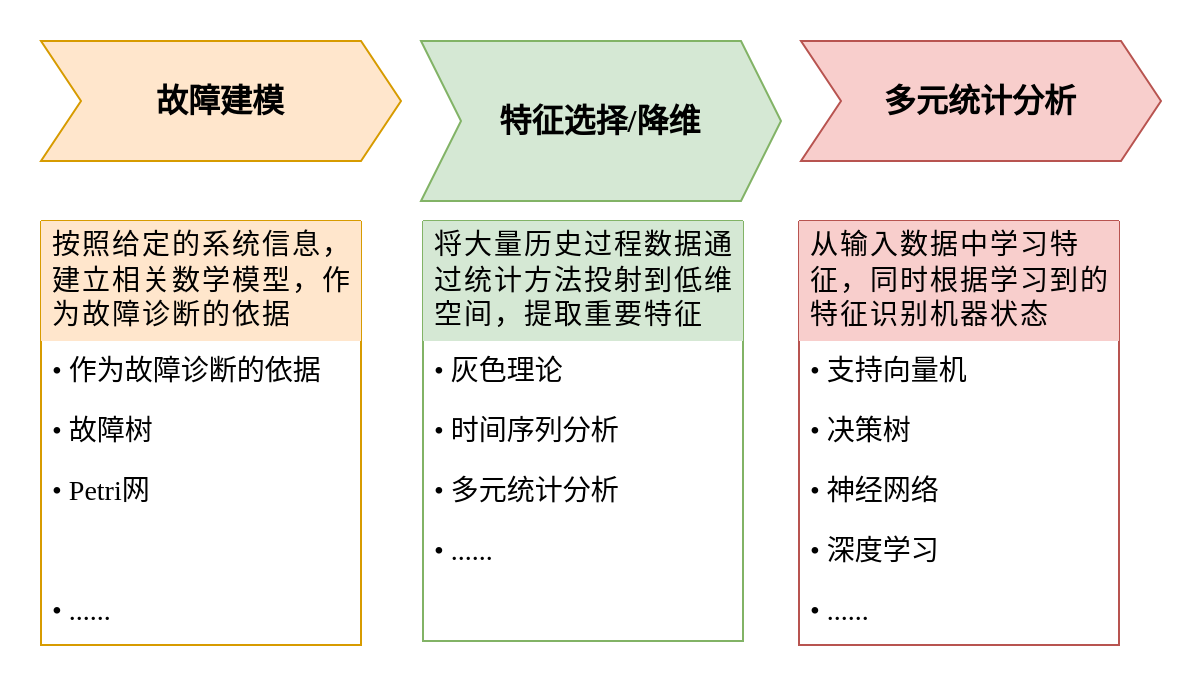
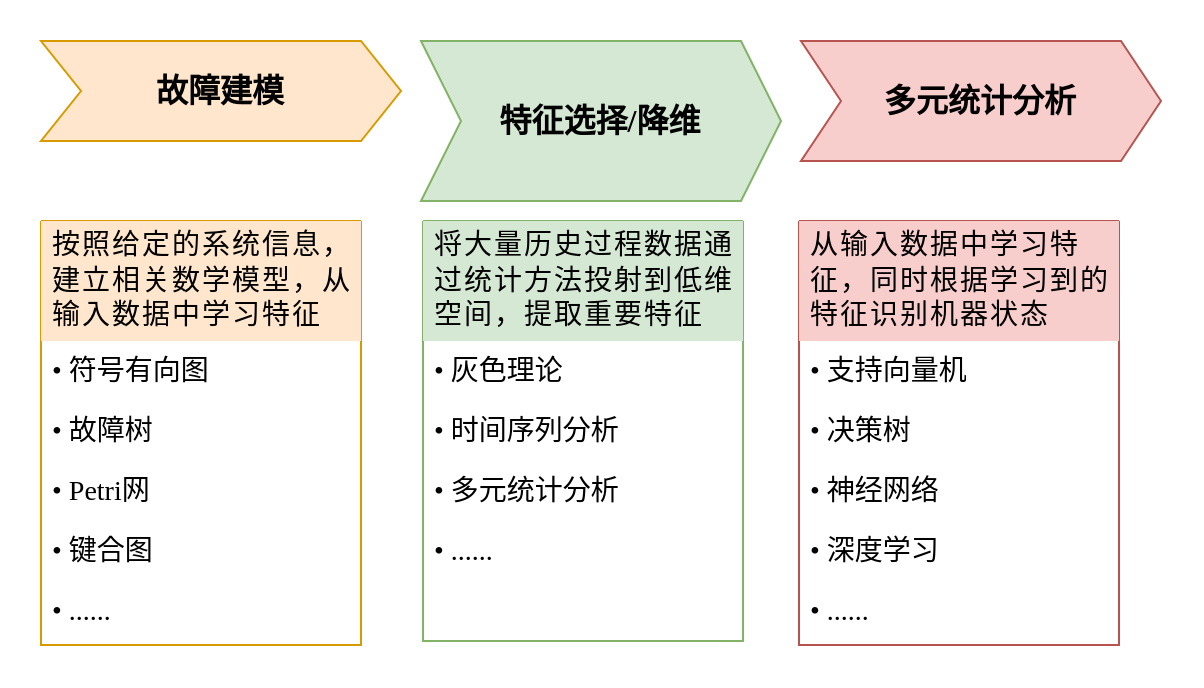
- <mxCell id="2" value="&lt;font face=&quot;宋体&quot; style=&quot;font-size: 16px;&quot;&gt;故障建模&lt;/font&gt;" style="shape=step;perimeter=stepPerimeter;whiteSpace=wrap;html=1;fixedSize=1;fillColor=#ffe6cc;strokeColor=#d79b00;fontSize=16;fontStyle=1" parent="1" vertex="1"><mxGeometry x="20" y="20" width="180" height="60" as="geometry" /></mxCell>
+ <mxCell id="2" value="&lt;font face=&quot;宋体&quot; style=&quot;font-size: 16px;&quot;&gt;故障建模&lt;/font&gt;" style="shape=step;perimeter=stepPerimeter;whiteSpace=wrap;html=1;fixedSize=1;fillColor=#ffe6cc;strokeColor=#d79b00;fontSize=16;fontStyle=1" parent="1" vertex="1"><mxGeometry x="20" y="20" width="180" height="50" as="geometry" /></mxCell>
- <mxCell id="7" value="&lt;span style=&quot;letter-spacing: 1px;&quot;&gt;&lt;font face=&quot;宋体&quot;&gt;按照给定的系统信息，建立相关数学模型，作为故障诊断的依据&lt;/font&gt;&lt;/span&gt;" style="text;strokeColor=none;fillColor=#ffe6cc;align=left;verticalAlign=middle;spacingLeft=4;spacingRight=4;overflow=hidden;points=[[0,0.5],[1,0.5]];portConstraint=eastwest;rotatable=0;fontSize=14;dashed=1;whiteSpace=wrap;html=1;" parent="5" vertex="1"><mxGeometry width="160" height="60" as="geometry" /></mxCell>
+ <mxCell id="7" value="&lt;span style=&quot;letter-spacing: 1px;&quot;&gt;&lt;font face=&quot;宋体&quot;&gt;按照给定的系统信息，建立相关数学模型，从输入数据中学习特征&lt;/font&gt;&lt;/span&gt;" style="text;strokeColor=none;fillColor=#ffe6cc;align=left;verticalAlign=middle;spacingLeft=4;spacingRight=4;overflow=hidden;points=[[0,0.5],[1,0.5]];portConstraint=eastwest;rotatable=0;fontSize=14;dashed=1;whiteSpace=wrap;html=1;" parent="5" vertex="1"><mxGeometry width="160" height="60" as="geometry" /></mxCell>
- <mxCell id="8" value="&lt;font face=&quot;宋体&quot; style=&quot;font-size: 14px;&quot;&gt;• 作为故障诊断的依据&lt;/font&gt;" style="text;strokeColor=none;fillColor=none;align=left;verticalAlign=middle;spacingLeft=4;spacingRight=4;overflow=hidden;points=[[0,0.5],[1,0.5]];portConstraint=eastwest;rotatable=0;whiteSpace=wrap;html=1;fontSize=14;dashed=1;" vertex="1" parent="5"><mxGeometry y="60" width="160" height="30" as="geometry" /></mxCell>
+ <mxCell id="8" value="&lt;font face=&quot;宋体&quot; style=&quot;font-size: 14px;&quot;&gt;• 符号有向图&lt;/font&gt;" style="text;strokeColor=none;fillColor=none;align=left;verticalAlign=middle;spacingLeft=4;spacingRight=4;overflow=hidden;points=[[0,0.5],[1,0.5]];portConstraint=eastwest;rotatable=0;whiteSpace=wrap;html=1;fontSize=14;dashed=1;" vertex="1" parent="5"><mxGeometry y="60" width="160" height="30" as="geometry" /></mxCell>
+ <mxCell id="10" value="&lt;span style=&quot;font-family: 宋体;&quot;&gt;• 键合图&lt;/span&gt;" style="text;strokeColor=none;fillColor=none;align=left;verticalAlign=middle;spacingLeft=4;spacingRight=4;overflow=hidden;points=[[0,0.5],[1,0.5]];portConstraint=eastwest;rotatable=0;whiteSpace=wrap;html=1;fontSize=14;dashed=1;" vertex="1" parent="5"><mxGeometry y="150" width="160" height="30" as="geometry" /></mxCell>
